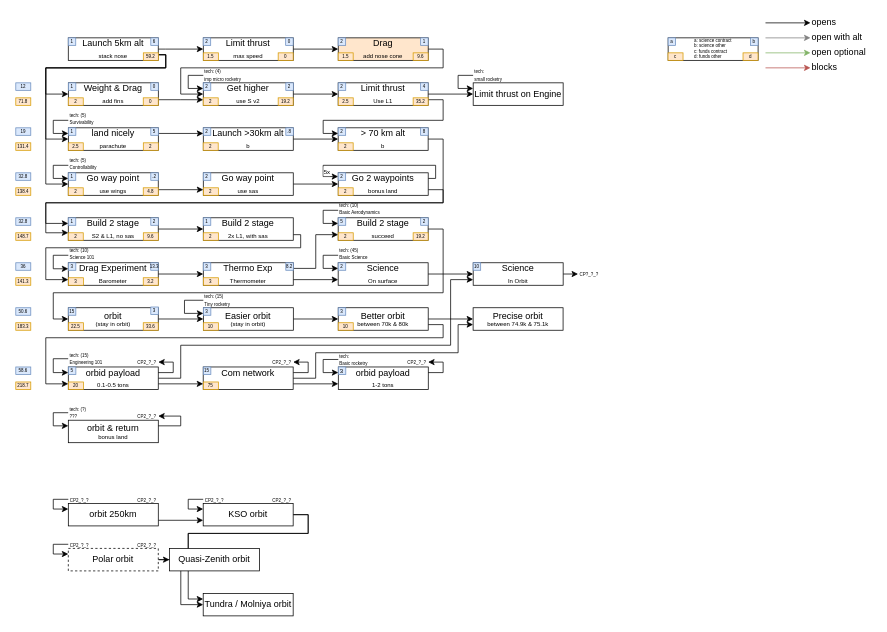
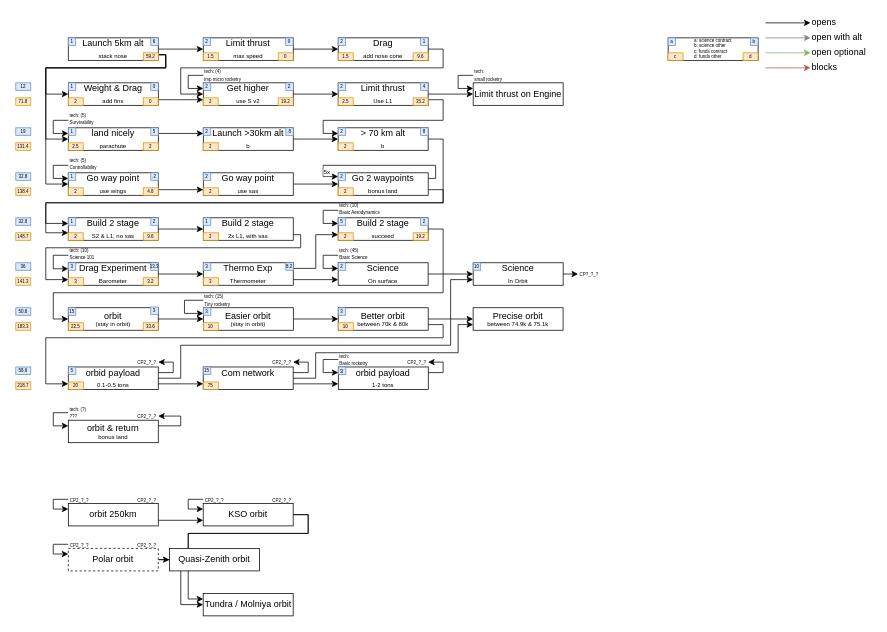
- <mxCell id="59" value="Drag&lt;br style=&quot;font-size: 8px&quot;&gt;&lt;font style=&quot;font-size: 8px&quot;&gt;add nose cone&lt;/font&gt;" style="rounded=0;whiteSpace=wrap;html=1;fillColor=#ffe6cc;" parent="1" vertex="1"><mxGeometry x="450.09" y="50" width="120" height="30" as="geometry" /></mxCell>
+ <mxCell id="59" value="Drag&lt;br style=&quot;font-size: 8px&quot;&gt;&lt;font style=&quot;font-size: 8px&quot;&gt;add nose cone&lt;/font&gt;" style="rounded=0;whiteSpace=wrap;html=1;" parent="1" vertex="1"><mxGeometry x="450.09" y="50" width="120" height="30" as="geometry" /></mxCell>
- <mxCell id="218" value="&lt;font style=&quot;line-height: 100%&quot;&gt;&lt;font style=&quot;font-size: 6px&quot;&gt;tech: (15)&lt;br&gt;&lt;/font&gt;&lt;span style=&quot;font-size: 6px&quot;&gt;Engineering 101&lt;/span&gt;&lt;br&gt;&lt;/font&gt;" style="text;html=1;align=left;verticalAlign=middle;whiteSpace=wrap;rounded=0;fontSize=8;spacing=2;" parent="1" vertex="1"><mxGeometry x="89.88" y="468" width="60.09" height="20" as="geometry" /></mxCell>
- <mxCell id="217" style="edgeStyle=orthogonalEdgeStyle;rounded=0;orthogonalLoop=1;jettySize=auto;html=1;exitX=0;exitY=0.5;exitDx=0;exitDy=0;fontSize=6;entryX=0;entryY=0.25;entryDx=0;entryDy=0;" parent="1" source="218" target="33" edge="1"><mxGeometry relative="1" as="geometry"><mxPoint x="90" y="500" as="targetPoint" /><Array as="points"><mxPoint x="70" y="478" /><mxPoint x="70" y="497" /></Array></mxGeometry></mxCell>
